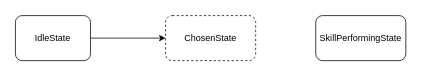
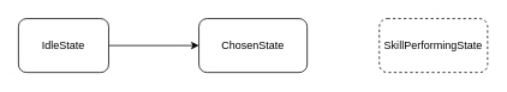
- <mxCell id="4" value="ChosenState" style="rounded=1;whiteSpace=wrap;html=1;dashed=1;" vertex="1" parent="1"><mxGeometry x="220" y="20" width="120" height="60" as="geometry" /></mxCell>
+ <mxCell id="4" value="ChosenState" style="rounded=1;whiteSpace=wrap;html=1;" vertex="1" parent="1"><mxGeometry x="220" y="20" width="120" height="60" as="geometry" /></mxCell>
- <mxCell id="5" value="SkillPerformingState" style="rounded=1;whiteSpace=wrap;html=1;" vertex="1" parent="1"><mxGeometry x="420" y="20" width="120" height="60" as="geometry" /></mxCell>
+ <mxCell id="5" value="SkillPerformingState" style="rounded=1;whiteSpace=wrap;html=1;dashed=1;" vertex="1" parent="1"><mxGeometry x="420" y="20" width="120" height="60" as="geometry" /></mxCell>
